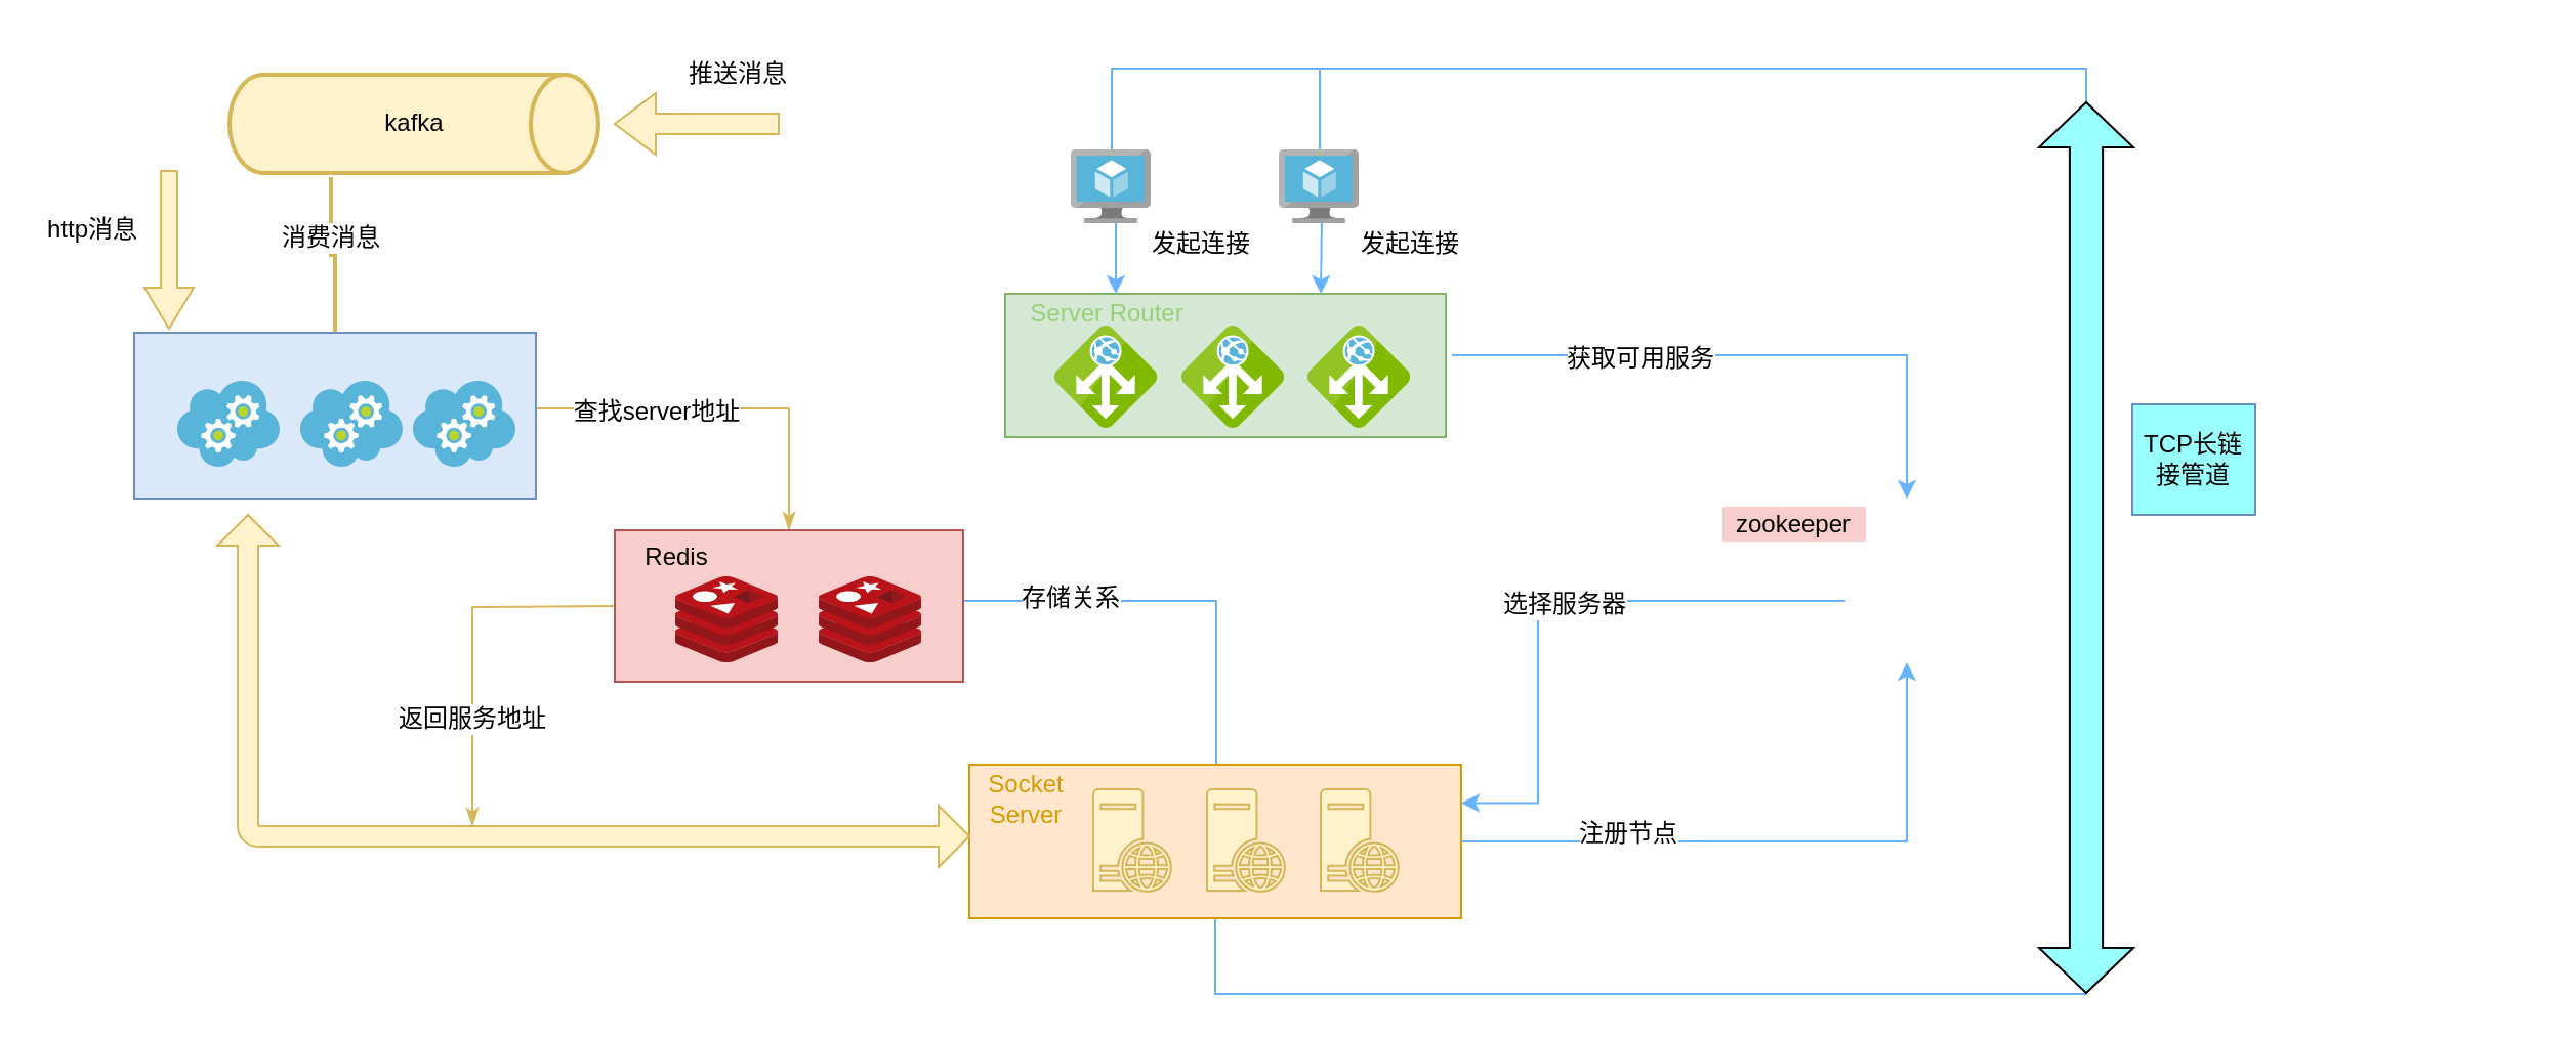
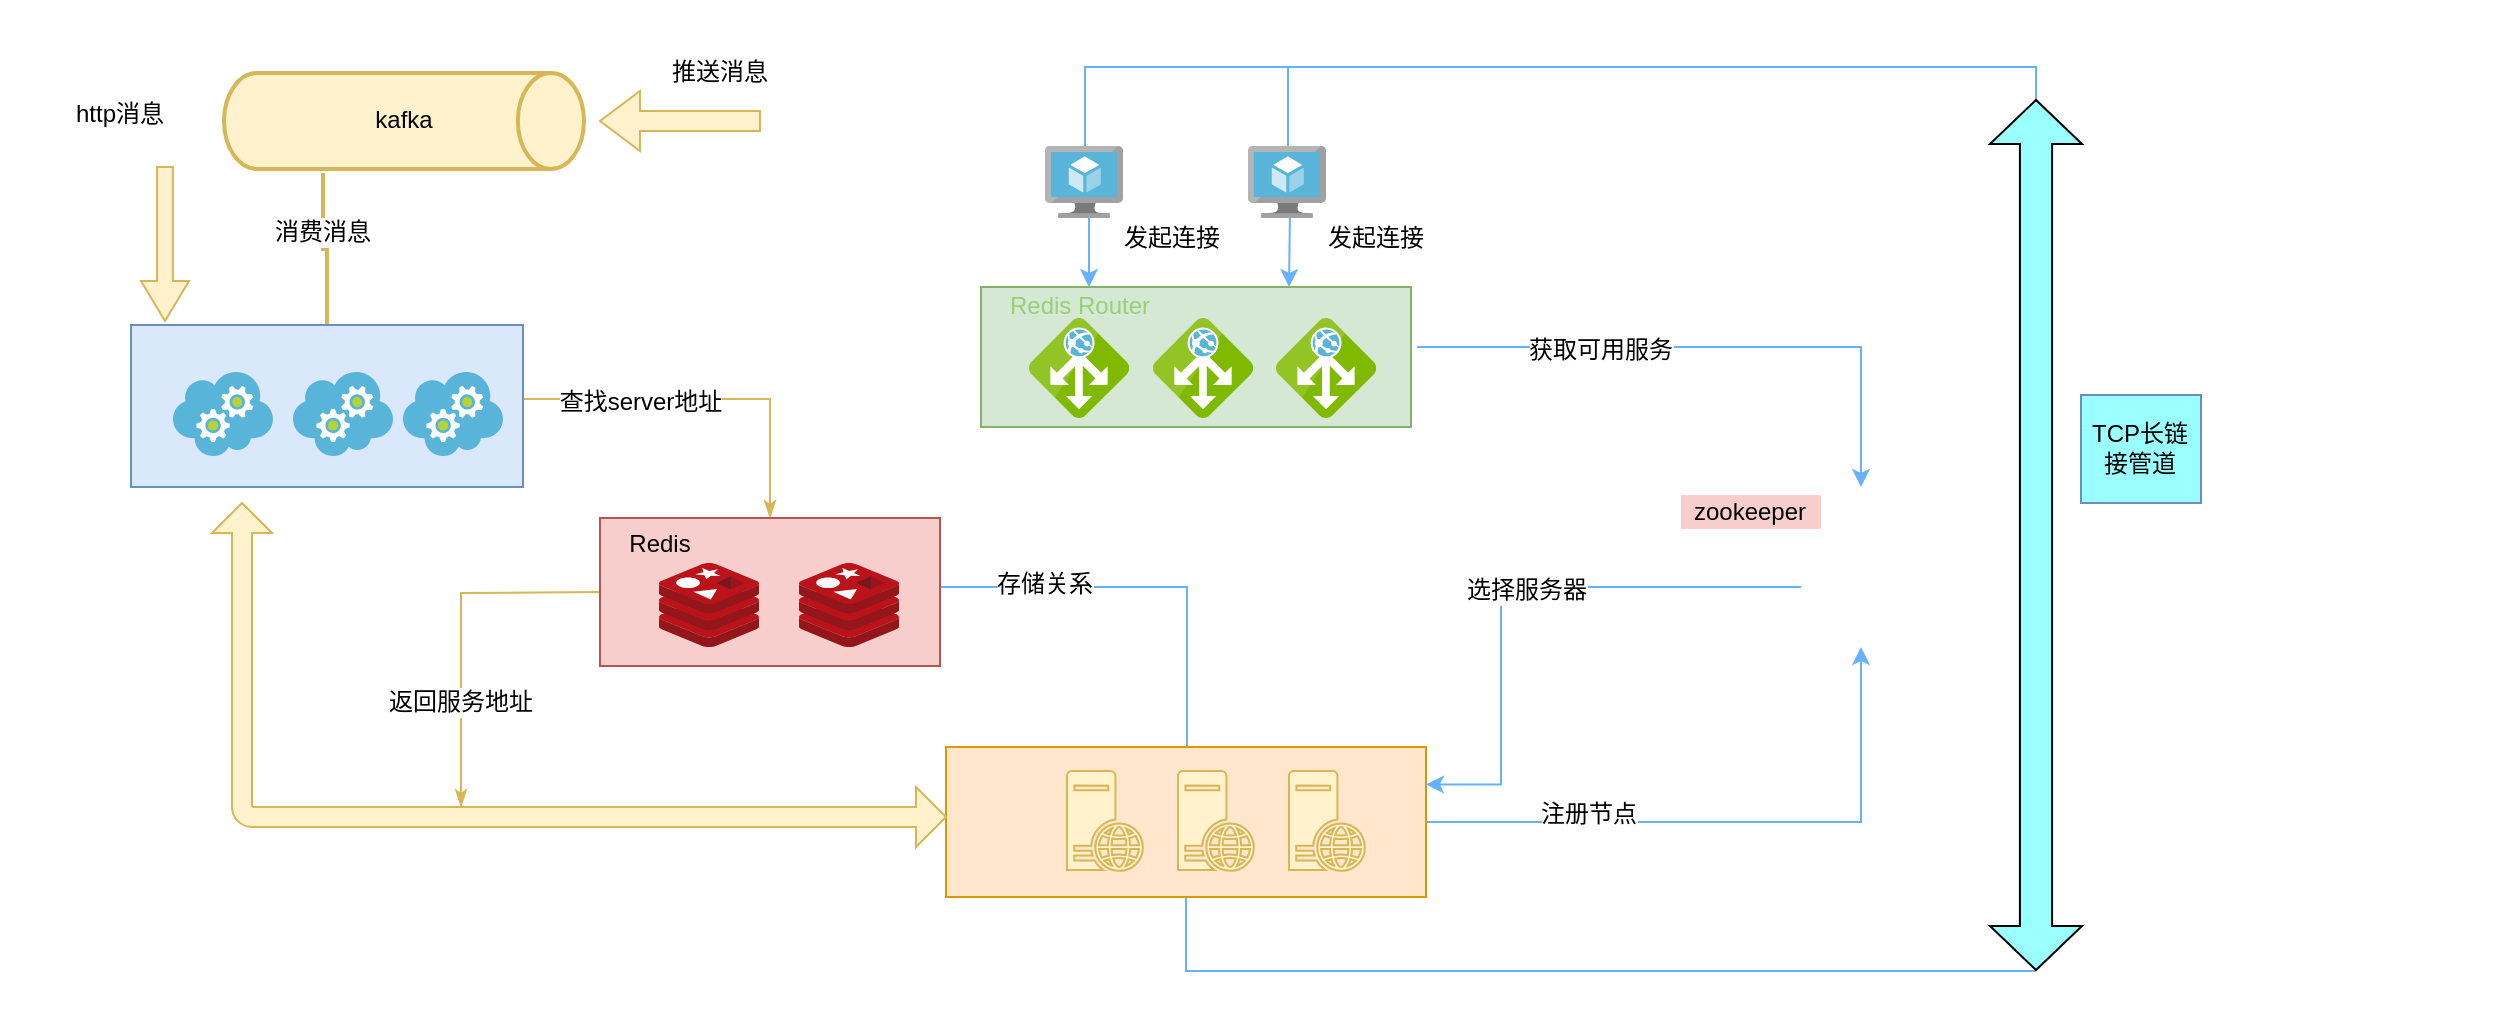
- <mxCell id="53" value="http消息" style="text;html=1;strokeColor=none;fillColor=none;align=center;verticalAlign=middle;whiteSpace=wrap;rounded=0;labelBackgroundColor=#ffffff;fontColor=#000000;" parent="1" vertex="1"><mxGeometry x="20" y="102" width="50" height="20" as="geometry" /></mxCell>
+ <mxCell id="53" value="http消息" style="text;html=1;strokeColor=none;fillColor=none;align=center;verticalAlign=middle;whiteSpace=wrap;rounded=0;labelBackgroundColor=#ffffff;fontColor=#000000;" parent="1" vertex="1"><mxGeometry x="35" y="47" width="50" height="20" as="geometry" /></mxCell>
- <mxCell id="22" value="Server Router" style="text;html=1;strokeColor=none;fillColor=none;align=center;verticalAlign=middle;whiteSpace=wrap;rounded=0;fontColor=#97D077;" parent="1" vertex="1"><mxGeometry x="499.5" y="143" width="80" height="20" as="geometry" /></mxCell>
+ <mxCell id="22" value="Redis Router" style="text;html=1;strokeColor=none;fillColor=none;align=center;verticalAlign=middle;whiteSpace=wrap;rounded=0;fontColor=#97D077;" parent="1" vertex="1"><mxGeometry x="499.5" y="143" width="80" height="20" as="geometry" /></mxCell>
- <mxCell id="28" value="Socket&lt;br&gt;Server" style="text;html=1;strokeColor=none;fillColor=none;align=center;verticalAlign=middle;whiteSpace=wrap;rounded=0;fontColor=#D79B00;" parent="1" vertex="1"><mxGeometry x="477.5" y="375" width="45" height="30" as="geometry" /></mxCell>
